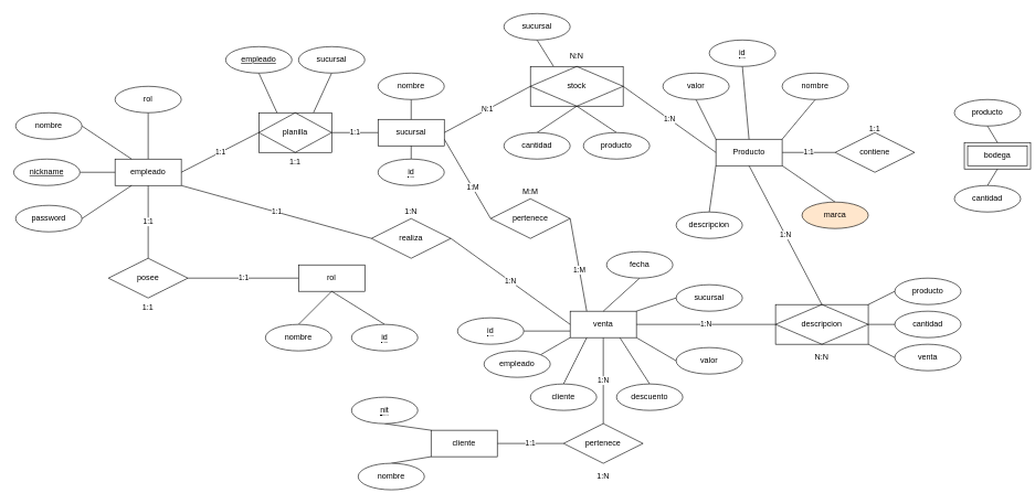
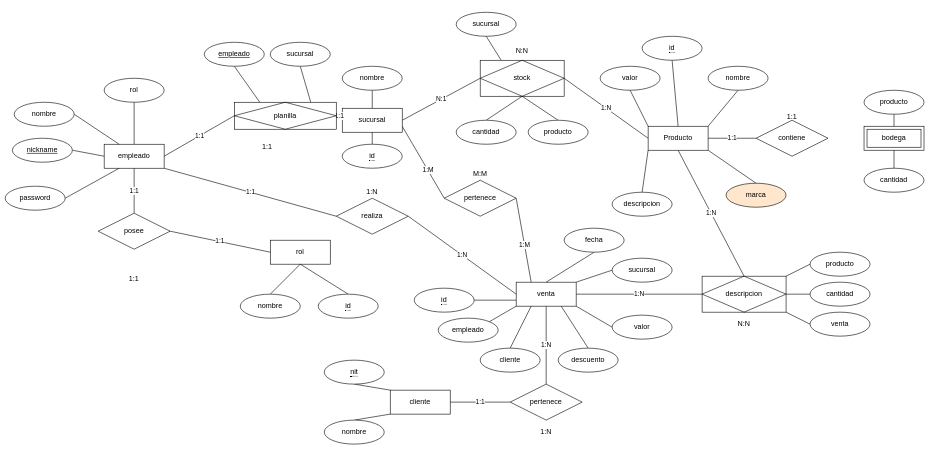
- <mxCell id="96" value="planilla" style="shape=associativeEntity;whiteSpace=wrap;html=1;align=center;" parent="1" vertex="1"><mxGeometry x="390" y="170" width="110" height="60" as="geometry" /></mxCell>
+ <mxCell id="96" value="planilla" style="shape=associativeEntity;whiteSpace=wrap;html=1;align=center;" parent="1" vertex="1"><mxGeometry x="390" y="170" width="170" height="45" as="geometry" /></mxCell>
- <mxCell id="29" value="bodega" style="shape=ext;margin=3;double=1;whiteSpace=wrap;html=1;align=center;" parent="1" vertex="1"><mxGeometry x="1455" y="215" width="100" height="40" as="geometry" /></mxCell>
+ <mxCell id="29" value="bodega" style="shape=ext;margin=3;double=1;whiteSpace=wrap;html=1;align=center;" parent="1" vertex="1"><mxGeometry x="1440" y="210" width="100" height="40" as="geometry" /></mxCell>
- <mxCell id="50" value="nickname" style="ellipse;whiteSpace=wrap;html=1;align=center;fontStyle=4;" parent="1" vertex="1"><mxGeometry x="20" y="240" width="100" height="40" as="geometry" /></mxCell>
+ <mxCell id="50" value="nickname" style="ellipse;whiteSpace=wrap;html=1;align=center;fontStyle=4;" parent="1" vertex="1"><mxGeometry x="20" y="230" width="100" height="40" as="geometry" /></mxCell>
- <mxCell id="90" value="password" style="ellipse;whiteSpace=wrap;html=1;align=center;" parent="1" vertex="1"><mxGeometry x="23" y="310" width="100" height="40" as="geometry" /></mxCell>
+ <mxCell id="90" value="password" style="ellipse;whiteSpace=wrap;html=1;align=center;" parent="1" vertex="1"><mxGeometry x="8" y="310" width="100" height="40" as="geometry" /></mxCell>
- <mxCell id="92" value="fecha" style="ellipse;whiteSpace=wrap;html=1;align=center;" parent="1" vertex="1"><mxGeometry x="915" y="380" width="100" height="40" as="geometry" /></mxCell>
+ <mxCell id="92" value="fecha" style="ellipse;whiteSpace=wrap;html=1;align=center;" parent="1" vertex="1"><mxGeometry x="940" y="380" width="100" height="40" as="geometry" /></mxCell>
- <mxCell id="53" value="posee" style="shape=rhombus;perimeter=rhombusPerimeter;whiteSpace=wrap;html=1;align=center;" parent="1" vertex="1"><mxGeometry x="163" y="390" width="120" height="60" as="geometry" /></mxCell>
+ <mxCell id="53" value="posee" style="shape=rhombus;perimeter=rhombusPerimeter;whiteSpace=wrap;html=1;align=center;" parent="1" vertex="1"><mxGeometry x="163" y="355" width="120" height="60" as="geometry" /></mxCell>
- <mxCell id="39" value="&lt;span style=&quot;border-bottom: 1px dotted&quot;&gt;nit&lt;/span&gt;" style="ellipse;whiteSpace=wrap;html=1;align=center;" parent="1" vertex="1"><mxGeometry x="530" y="600" width="100" height="40" as="geometry" /></mxCell>
+ <mxCell id="39" value="&lt;span style=&quot;border-bottom: 1px dotted&quot;&gt;nit&lt;/span&gt;" style="ellipse;whiteSpace=wrap;html=1;align=center;" parent="1" vertex="1"><mxGeometry y="600" width="100" height="40" as="geometry" x="540" /></mxCell>
